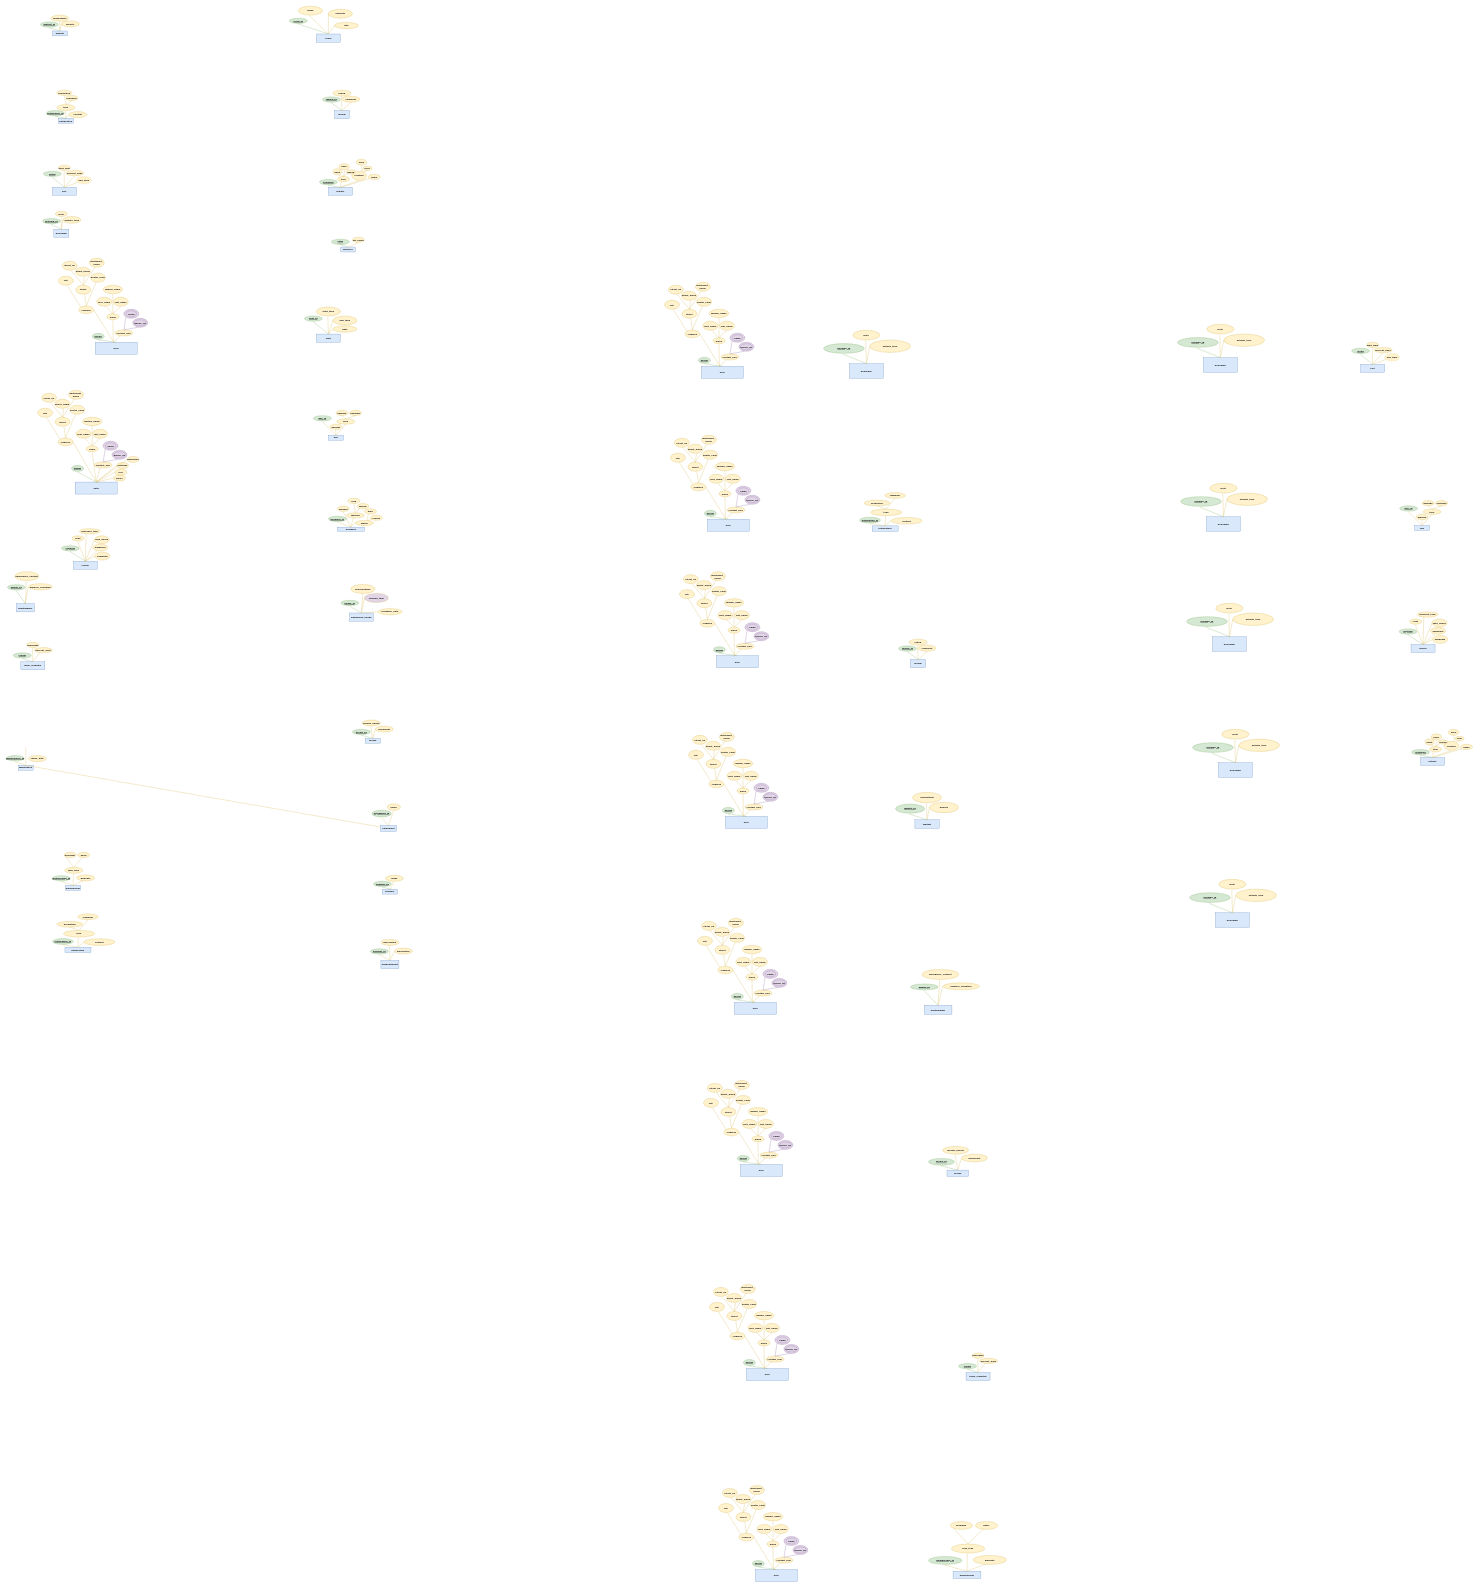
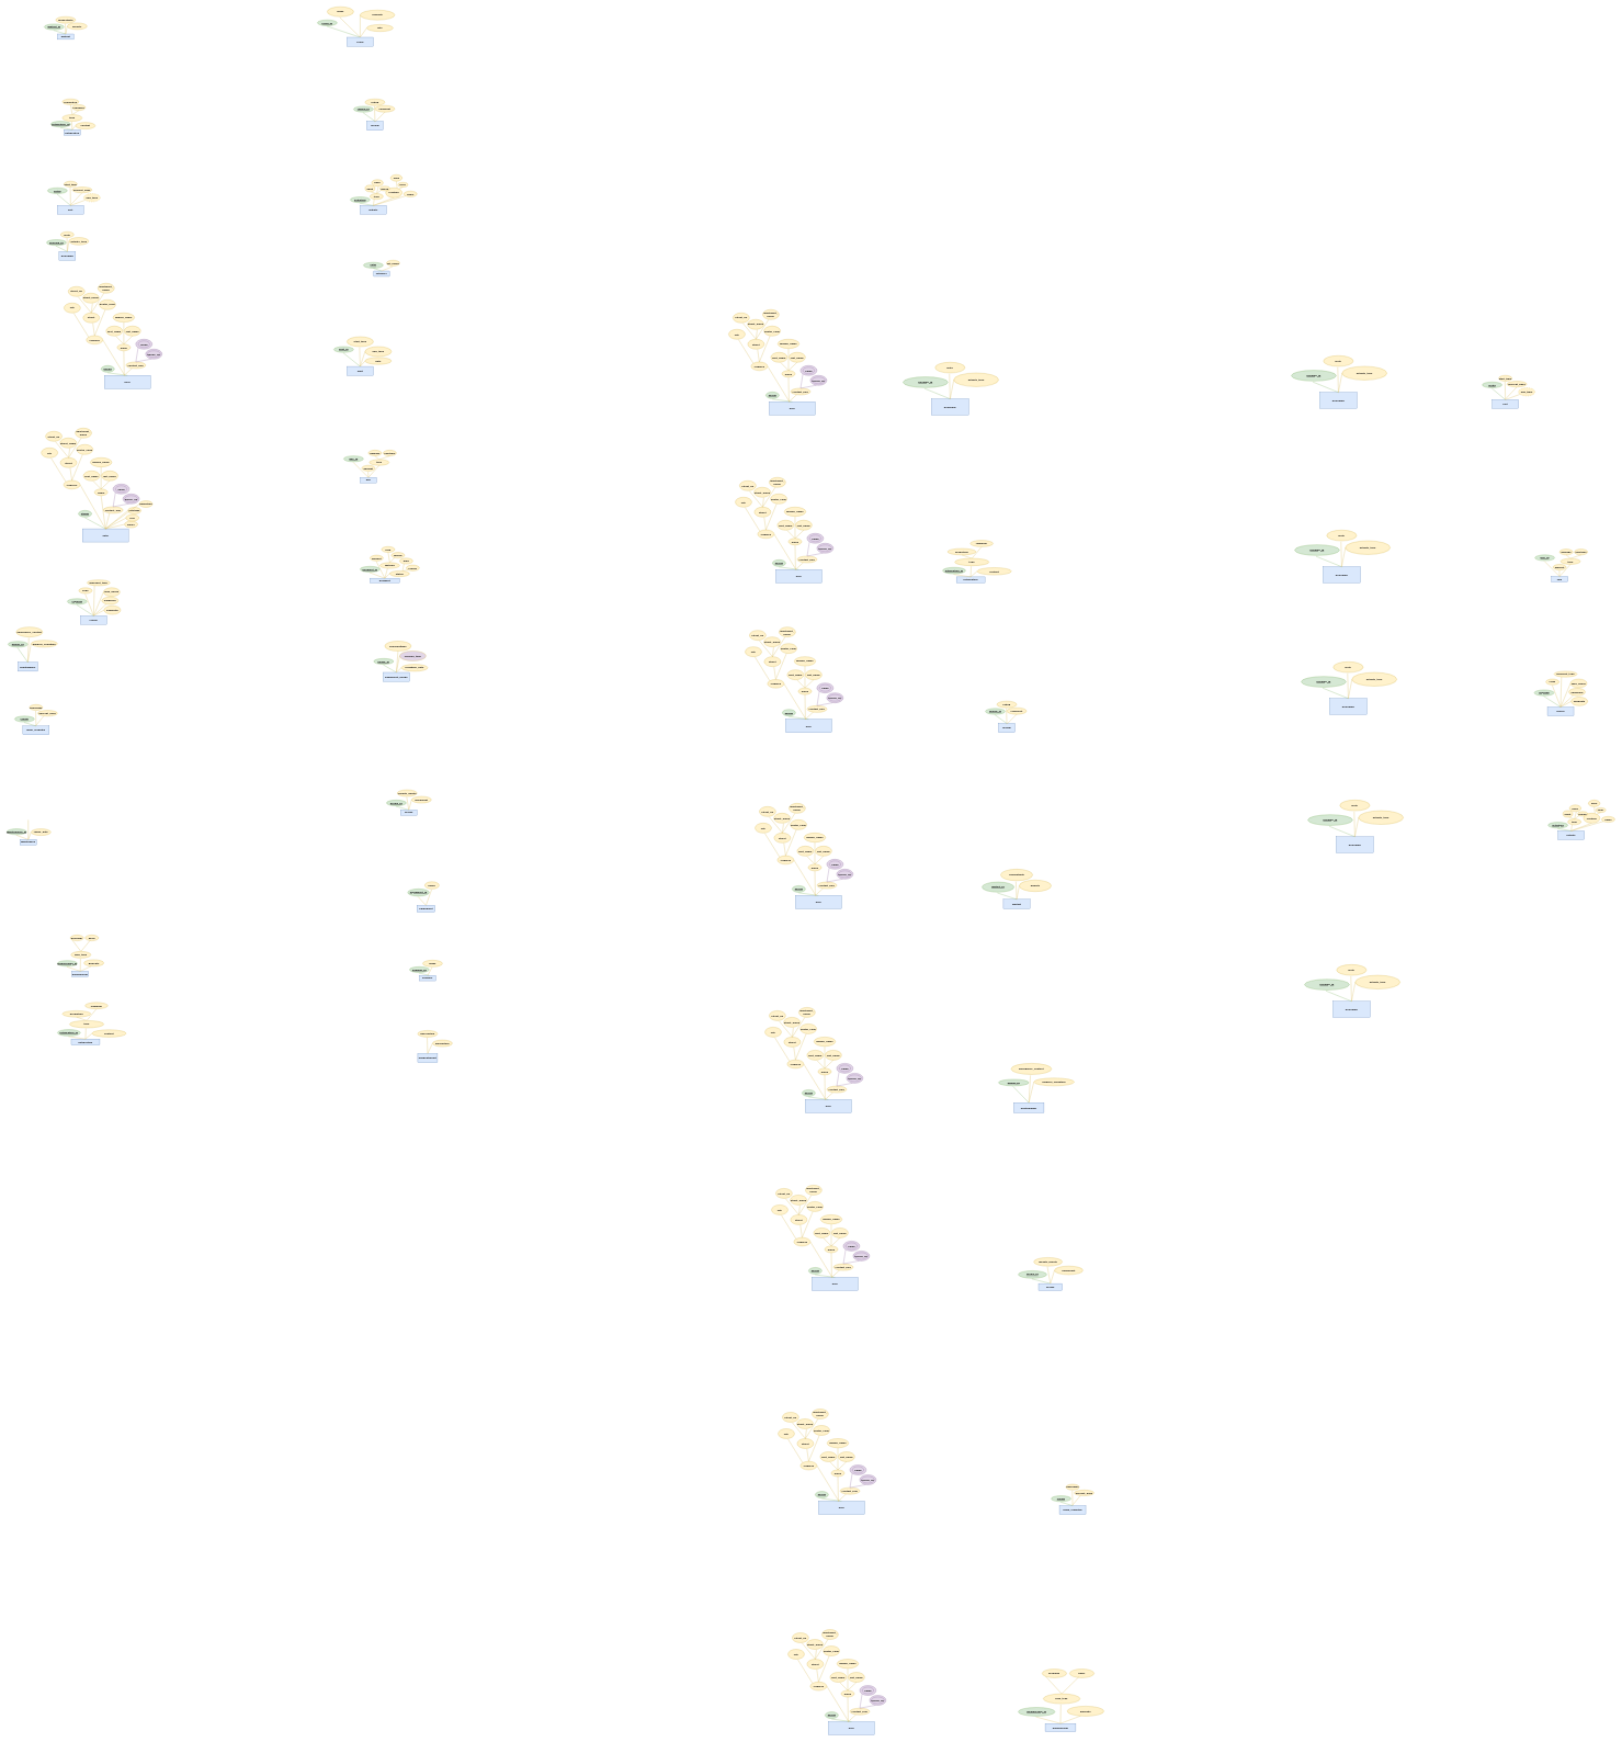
- <mxCell id="3" value="capacity" style="ellipse;whiteSpace=wrap;html=1;fontSize=8;fontStyle=1;verticalAlign=middle;container=0;fillColor=#fff2cc;strokeColor=#d6b656;" parent="1" vertex="1"><mxGeometry x="1094" y="30" width="80" height="30" as="geometry" /></mxCell>
+ <mxCell id="3" value="capacity" style="ellipse;whiteSpace=wrap;html=1;fontSize=8;fontStyle=1;verticalAlign=middle;container=0;fillColor=#fff2cc;strokeColor=#d6b656;" parent="1" vertex="1"><mxGeometry x="1094" y="30" width="105" height="30" as="geometry" /></mxCell>
- <mxCell id="210" value="condition_note" style="ellipse;whiteSpace=wrap;html=1;fontSize=8;fontStyle=1;verticalAlign=middle;container=0;fillColor=#fff2cc;strokeColor=#d6b656;" parent="201" vertex="1"><mxGeometry x="124.08" y="80.46" width="80" height="21" as="geometry" /></mxCell>
+ <mxCell id="210" value="condition_note" style="ellipse;whiteSpace=wrap;html=1;fontSize=8;fontStyle=1;verticalAlign=middle;container=0;fillColor=#fff2cc;strokeColor=#d6b656;" parent="201" vertex="1"><mxGeometry x="84.08" y="70.46" width="80" height="21" as="geometry" /></mxCell>
- <mxCell id="234" value="" style="endArrow=none;html=1;rounded=0;exitX=0.5;exitY=0;exitDx=0;exitDy=0;fontSize=8;fontStyle=1;verticalAlign=middle;fillColor=#fff2cc;strokeColor=#d6b656;" parent="228" source="229" target="236" edge="1"><mxGeometry width="50" height="50" relative="1" as="geometry"><mxPoint x="80" y="13" as="sourcePoint" /><mxPoint x="124" y="2" as="targetPoint" /></mxGeometry></mxCell>
+ <mxCell id="234" value="" style="endArrow=none;html=1;rounded=0;exitX=0.5;exitY=0;exitDx=0;exitDy=0;entryX=0;entryY=0.5;entryDx=0;entryDy=0;fontSize=8;fontStyle=1;verticalAlign=middle;fillColor=#fff2cc;strokeColor=#d6b656;" parent="228" source="229" target="233" edge="1"><mxGeometry width="50" height="50" relative="1" as="geometry"><mxPoint x="80" y="13" as="sourcePoint" /><mxPoint x="124" y="2" as="targetPoint" /></mxGeometry></mxCell>
- <mxCell id="262" value="&lt;font&gt;&lt;u&gt;incident_id&lt;/u&gt;&lt;/font&gt;" style="ellipse;whiteSpace=wrap;html=1;fontSize=8;fontStyle=1;verticalAlign=middle;container=0;fillColor=#d5e8d4;strokeColor=#82b366;" parent="259" vertex="1"><mxGeometry y="31.459" width="60" height="17.539" as="geometry" /></mxCell>
- <mxCell id="261" value="" style="endArrow=none;html=1;rounded=0;exitX=0.5;exitY=0;exitDx=0;exitDy=0;entryX=0.477;entryY=1.082;entryDx=0;entryDy=0;entryPerimeter=0;fontSize=8;fontStyle=1;verticalAlign=middle;fillColor=#fff2cc;strokeColor=#d6b656;" parent="259" source="260" target="262" edge="1"><mxGeometry width="50" height="50" relative="1" as="geometry"><mxPoint x="60" y="23.921" as="sourcePoint" /><mxPoint x="50" y="6.382" as="targetPoint" /></mxGeometry></mxCell>
